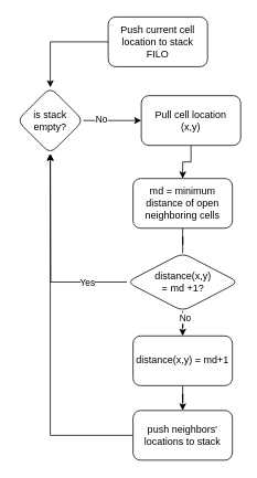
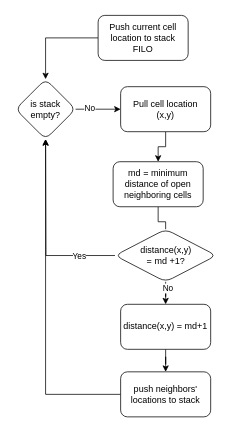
- <mxCell id="8" value="Pull cell location&lt;br&gt;(x,y)" style="whiteSpace=wrap;html=1;rounded=1;" vertex="1" parent="1"><mxGeometry x="170" y="115" width="120" height="60" as="geometry" /></mxCell>
+ <mxCell id="8" value="Pull cell location&lt;br&gt;(x,y)" style="whiteSpace=wrap;html=1;rounded=1;" vertex="1" parent="1"><mxGeometry x="160" y="115" width="120" height="60" as="geometry" /></mxCell>
- <mxCell id="10" value="md = minimum distance of open neighboring cells" style="whiteSpace=wrap;html=1;rounded=1;" vertex="1" parent="1"><mxGeometry x="160" y="215" width="120" height="60" as="geometry" /></mxCell>
+ <mxCell id="10" value="md = minimum distance of open neighboring cells" style="whiteSpace=wrap;html=1;rounded=1;" vertex="1" parent="1"><mxGeometry x="150" y="215" width="120" height="60" as="geometry" /></mxCell>
